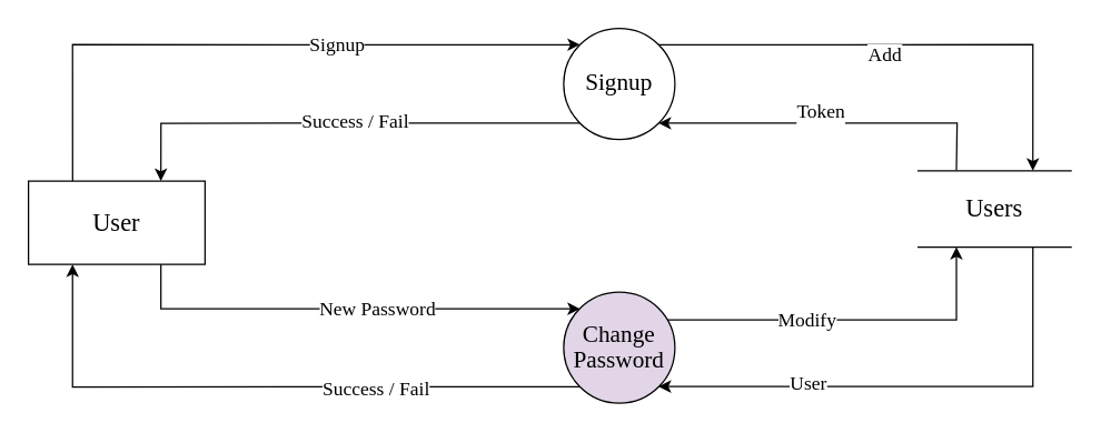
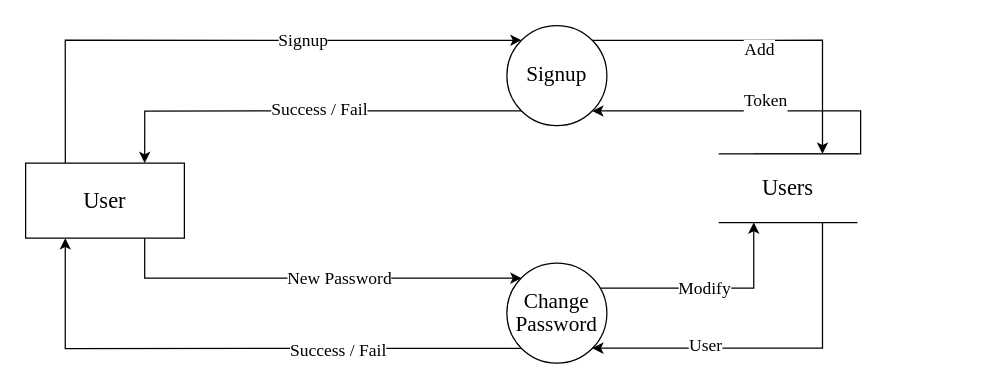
- <mxCell id="7" value="&lt;font style=&quot;font-size: 18px&quot;&gt;Users&lt;/font&gt;" style="shape=partialRectangle;whiteSpace=wrap;html=1;left=0;right=0;fillColor=default;rounded=0;shadow=0;glass=0;sketch=0;fontFamily=Times New Roman;fontSize=16;gradientColor=none;" parent="1" vertex="1"><mxGeometry x="660" y="122.5" width="110" height="55" as="geometry" /></mxCell>
+ <mxCell id="7" value="&lt;font style=&quot;font-size: 18px&quot;&gt;Users&lt;/font&gt;" style="shape=partialRectangle;whiteSpace=wrap;html=1;left=0;right=0;fillColor=default;rounded=0;shadow=0;glass=0;sketch=0;fontFamily=Times New Roman;fontSize=16;gradientColor=none;" parent="1" vertex="1"><mxGeometry x="575" y="122.5" width="110" height="55" as="geometry" /></mxCell>
- <mxCell id="17" value="&lt;p&gt;&lt;span style=&quot;line-height: 1.1&quot;&gt;&lt;font style=&quot;font-size: 17px&quot;&gt;Change Password&lt;/font&gt;&lt;/span&gt;&lt;/p&gt;" style="ellipse;whiteSpace=wrap;html=1;aspect=fixed;shadow=0;sketch=0;rotation=0;fontFamily=Times New Roman;fillColor=#e1d5e7;" parent="1" vertex="1"><mxGeometry x="405" y="210" width="80" height="80" as="geometry" /></mxCell>
+ <mxCell id="17" value="&lt;p&gt;&lt;span style=&quot;line-height: 1.1&quot;&gt;&lt;font style=&quot;font-size: 17px&quot;&gt;Change Password&lt;/font&gt;&lt;/span&gt;&lt;/p&gt;" style="ellipse;whiteSpace=wrap;html=1;aspect=fixed;shadow=0;sketch=0;rotation=0;fontFamily=Times New Roman;" parent="1" vertex="1"><mxGeometry x="405" y="210" width="80" height="80" as="geometry" /></mxCell>
